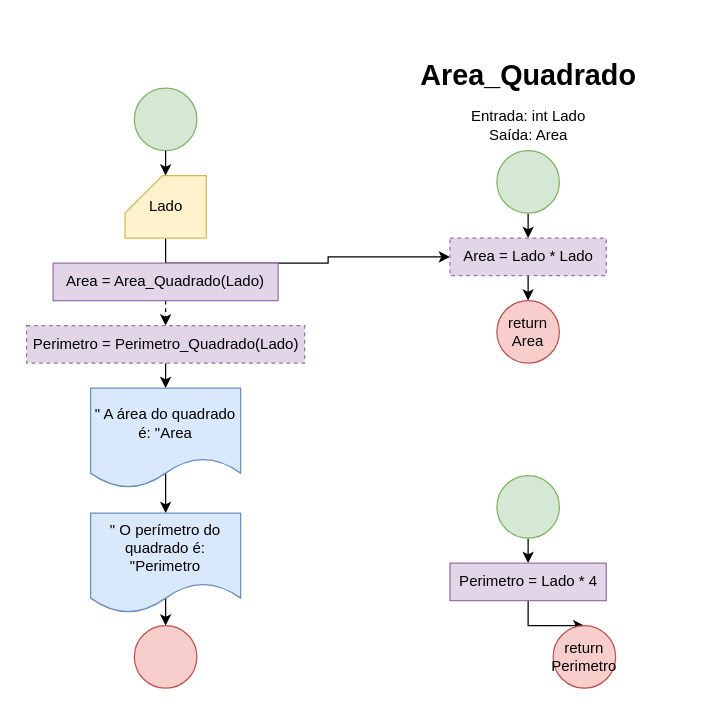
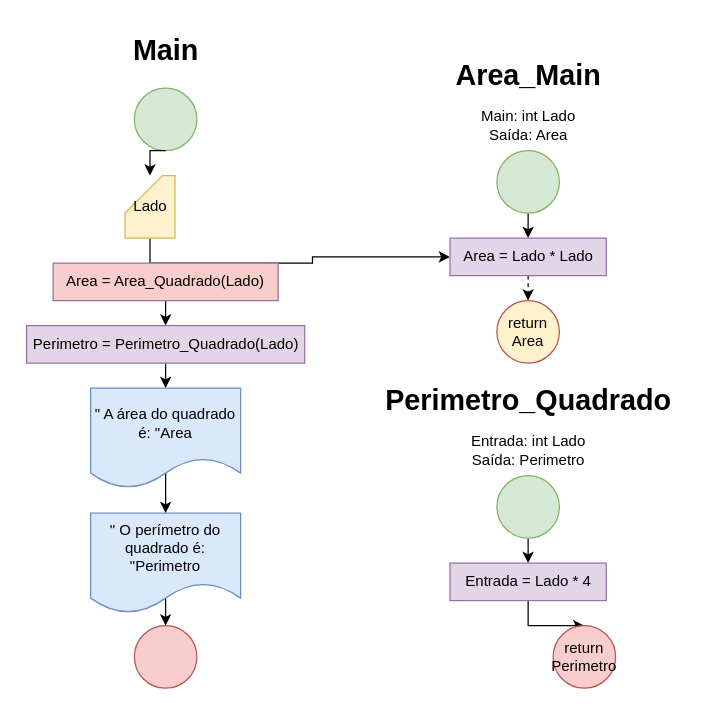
+ <mxCell id="29" value="Main" style="text;html=1;align=center;verticalAlign=middle;resizable=0;points=[];autosize=1;strokeColor=none;fillColor=none;fontSize=23;fontStyle=1" vertex="1" parent="1"><mxGeometry x="97" y="20" width="70" height="40" as="geometry" /></mxCell>
- <mxCell id="15" value="Area_Quadrado" style="text;html=1;align=center;verticalAlign=middle;resizable=0;points=[];autosize=1;strokeColor=none;fillColor=none;fontSize=23;fontStyle=1" vertex="1" parent="1"><mxGeometry x="327" y="40" width="190" height="40" as="geometry" /></mxCell>
+ <mxCell id="15" value="Area_Main" style="text;html=1;align=center;verticalAlign=middle;resizable=0;points=[];autosize=1;strokeColor=none;fillColor=none;fontSize=23;fontStyle=1" vertex="1" parent="1"><mxGeometry x="327" y="40" width="190" height="40" as="geometry" /></mxCell>
- <mxCell id="16" value="Entrada: int Lado&lt;div&gt;Saída: Area&lt;/div&gt;" style="text;html=1;align=center;verticalAlign=middle;resizable=0;points=[];autosize=1;strokeColor=none;fillColor=none;" vertex="1" parent="1"><mxGeometry x="367" y="80" width="110" height="40" as="geometry" /></mxCell>
+ <mxCell id="16" value="Main: int Lado&lt;div&gt;Saída: Area&lt;/div&gt;" style="text;html=1;align=center;verticalAlign=middle;resizable=0;points=[];autosize=1;strokeColor=none;fillColor=none;" vertex="1" parent="1"><mxGeometry x="367" y="80" width="110" height="40" as="geometry" /></mxCell>
- <mxCell id="4" value="Lado" style="shape=card;whiteSpace=wrap;html=1;fillColor=#fff2cc;strokeColor=#d6b656;" vertex="1" parent="1"><mxGeometry x="99.5" y="140" width="65" height="50" as="geometry" /></mxCell>
+ <mxCell id="4" value="Lado" style="shape=card;whiteSpace=wrap;html=1;fillColor=#fff2cc;strokeColor=#d6b656;" vertex="1" parent="1"><mxGeometry x="99.5" y="140" width="40" height="50" as="geometry" /></mxCell>
- <mxCell id="20" value="Area = Lado * Lado" style="rounded=0;whiteSpace=wrap;html=1;fillColor=#e1d5e7;strokeColor=#9673a6;dashed=1;" vertex="1" parent="1"><mxGeometry x="359.5" y="190" width="125" height="30" as="geometry" /></mxCell>
+ <mxCell id="20" value="Area = Lado * Lado" style="rounded=0;whiteSpace=wrap;html=1;fillColor=#e1d5e7;strokeColor=#9673a6;" vertex="1" parent="1"><mxGeometry x="359.5" y="190" width="125" height="30" as="geometry" /></mxCell>
- <mxCell id="7" value="Area = Area_Quadrado(Lado)" style="rounded=0;whiteSpace=wrap;html=1;fillColor=#e1d5e7;strokeColor=#9673a6;" vertex="1" parent="1"><mxGeometry x="42" y="210" width="180" height="30" as="geometry" /></mxCell>
+ <mxCell id="7" value="Area = Area_Quadrado(Lado)" style="rounded=0;whiteSpace=wrap;html=1;fillColor=#f8cecc;strokeColor=#9673a6;" vertex="1" parent="1"><mxGeometry x="42" y="210" width="180" height="30" as="geometry" /></mxCell>
- <mxCell id="19" style="edgeStyle=orthogonalEdgeStyle;rounded=0;orthogonalLoop=1;jettySize=auto;html=1;exitX=0.5;exitY=1;exitDx=0;exitDy=0;entryX=0.5;entryY=0;entryDx=0;entryDy=0;" edge="1" parent="1" source="20" target="21"><mxGeometry relative="1" as="geometry" /></mxCell>
+ <mxCell id="19" style="edgeStyle=orthogonalEdgeStyle;rounded=0;orthogonalLoop=1;jettySize=auto;html=1;exitX=0.5;exitY=1;exitDx=0;exitDy=0;entryX=0.5;entryY=0;entryDx=0;entryDy=0;dashed=1;" edge="1" parent="1" source="20" target="21"><mxGeometry relative="1" as="geometry" /></mxCell>
- <mxCell id="6" style="edgeStyle=orthogonalEdgeStyle;rounded=0;orthogonalLoop=1;jettySize=auto;html=1;exitX=0.5;exitY=1;exitDx=0;exitDy=0;entryX=0.5;entryY=0;entryDx=0;entryDy=0;dashed=1;" edge="1" parent="1" source="7" target="9"><mxGeometry relative="1" as="geometry" /></mxCell>
+ <mxCell id="6" style="edgeStyle=orthogonalEdgeStyle;rounded=0;orthogonalLoop=1;jettySize=auto;html=1;exitX=0.5;exitY=1;exitDx=0;exitDy=0;entryX=0.5;entryY=0;entryDx=0;entryDy=0;" edge="1" parent="1" source="7" target="9"><mxGeometry relative="1" as="geometry" /></mxCell>
- <mxCell id="21" value="return&lt;div&gt;Area&lt;/div&gt;" style="ellipse;whiteSpace=wrap;html=1;aspect=fixed;fillColor=#f8cecc;strokeColor=#b85450;" vertex="1" parent="1"><mxGeometry x="397" y="240" width="50" height="50" as="geometry" /></mxCell>
+ <mxCell id="21" value="return&lt;div&gt;Area&lt;/div&gt;" style="ellipse;whiteSpace=wrap;html=1;aspect=fixed;fillColor=#fff2cc;strokeColor=#b85450;" vertex="1" parent="1"><mxGeometry x="397" y="240" width="50" height="50" as="geometry" /></mxCell>
- <mxCell id="9" value="Perimetro = Perimetro_Quadrado(Lado)" style="rounded=0;whiteSpace=wrap;html=1;fillColor=#e1d5e7;strokeColor=#9673a6;dashed=1;" vertex="1" parent="1"><mxGeometry x="20.75" y="260" width="222.5" height="30" as="geometry" /></mxCell>
+ <mxCell id="9" value="Perimetro = Perimetro_Quadrado(Lado)" style="rounded=0;whiteSpace=wrap;html=1;fillColor=#e1d5e7;strokeColor=#9673a6;" vertex="1" parent="1"><mxGeometry x="20.75" y="260" width="222.5" height="30" as="geometry" /></mxCell>
+ <mxCell id="22" value="Perimetro_Quadrado" style="text;html=1;align=center;verticalAlign=middle;resizable=0;points=[];autosize=1;strokeColor=none;fillColor=none;fontSize=23;fontStyle=1" vertex="1" parent="1"><mxGeometry x="302" y="300" width="240" height="40" as="geometry" /></mxCell>
+ <mxCell id="23" value="Entrada: int Lado&lt;div&gt;Saída: Perimetro&lt;/div&gt;" style="text;html=1;align=center;verticalAlign=middle;resizable=0;points=[];autosize=1;strokeColor=none;fillColor=none;" vertex="1" parent="1"><mxGeometry x="367" y="340" width="110" height="40" as="geometry" /></mxCell>
- <mxCell id="27" value="Perimetro = Lado * 4" style="rounded=0;whiteSpace=wrap;html=1;fillColor=#e1d5e7;strokeColor=#9673a6;" vertex="1" parent="1"><mxGeometry x="359.5" y="450" width="125" height="30" as="geometry" /></mxCell>
+ <mxCell id="27" value="Entrada = Lado * 4" style="rounded=0;whiteSpace=wrap;html=1;fillColor=#e1d5e7;strokeColor=#9673a6;" vertex="1" parent="1"><mxGeometry x="359.5" y="450" width="125" height="30" as="geometry" /></mxCell>
